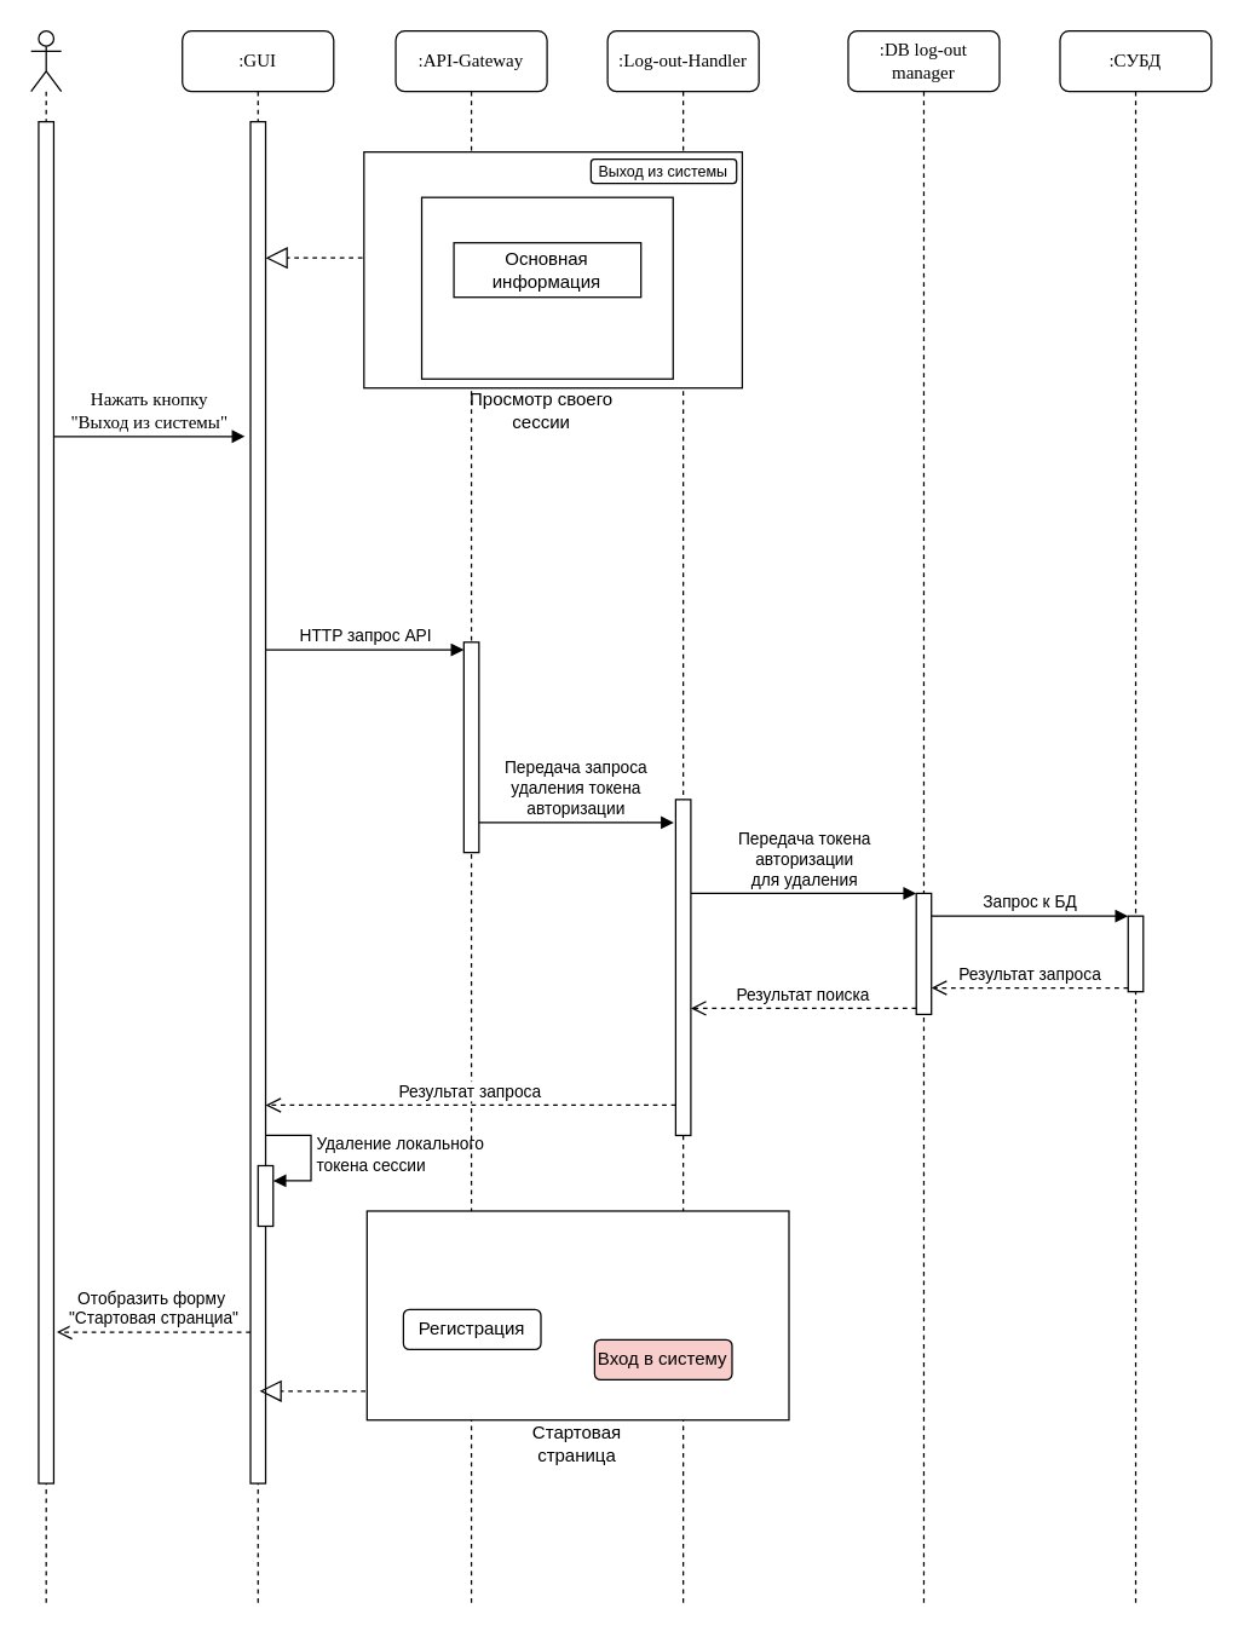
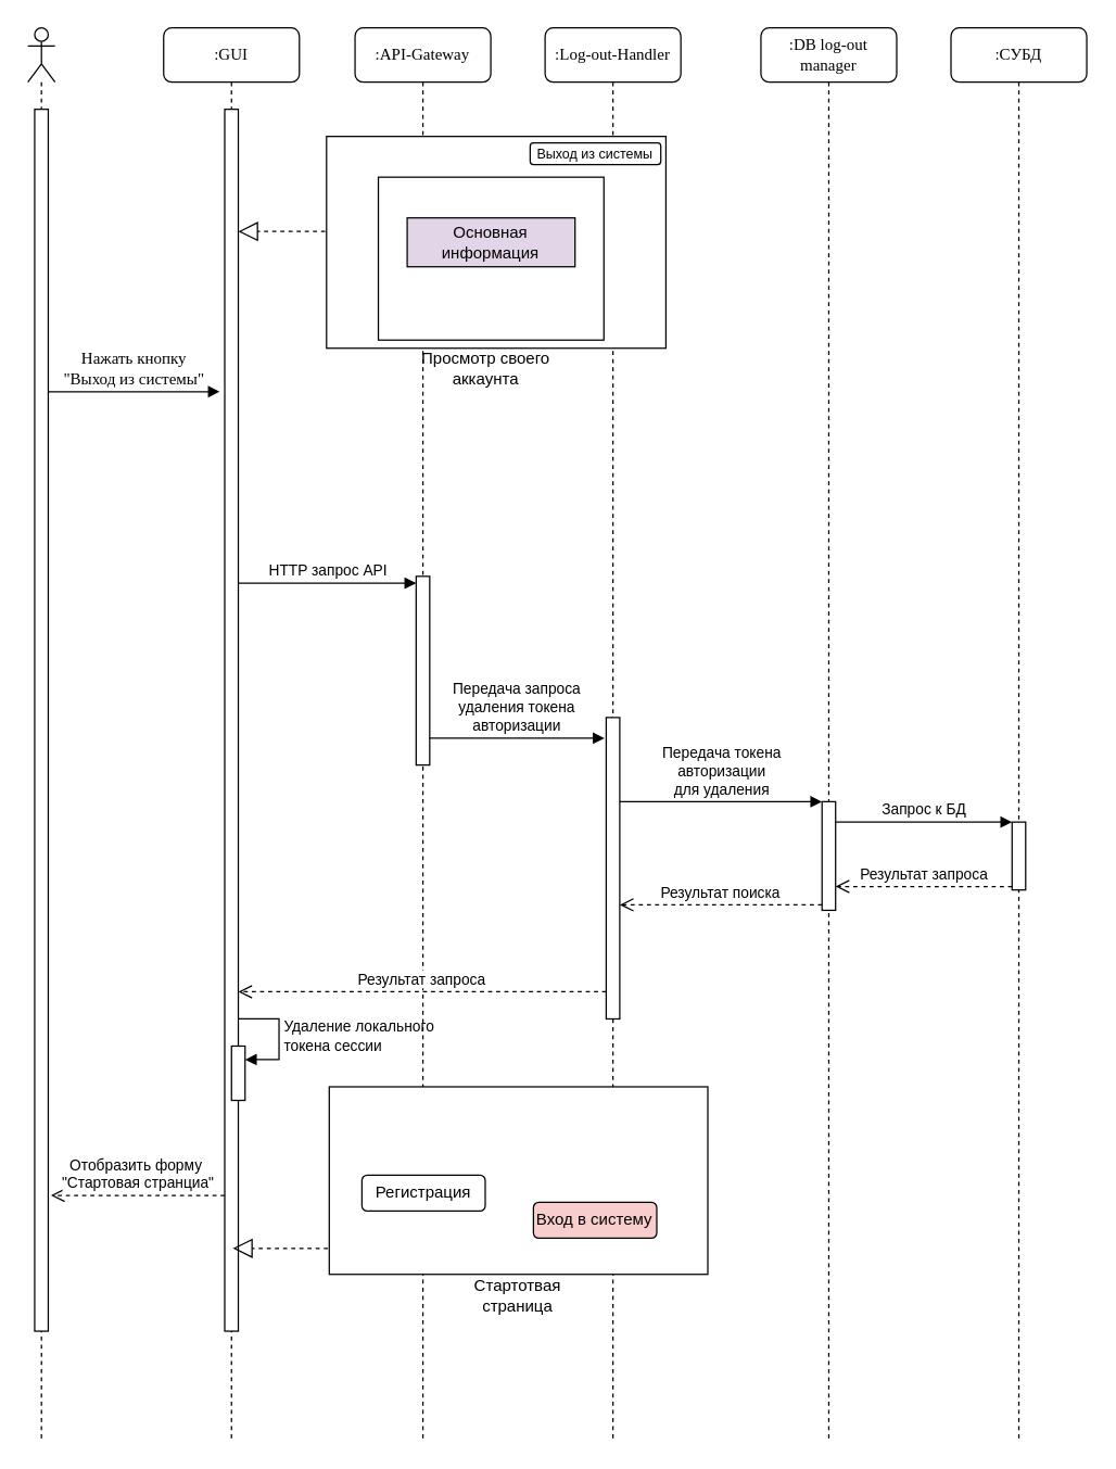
- <mxCell id="29" value="Основная информация" style="rounded=0;whiteSpace=wrap;html=1;" vertex="1" parent="23"><mxGeometry x="59.409" y="60" width="123.656" height="36" as="geometry" /></mxCell>
+ <mxCell id="29" value="Основная информация" style="rounded=0;whiteSpace=wrap;html=1;fillColor=#e1d5e7;" vertex="1" parent="23"><mxGeometry x="59.409" y="60" width="123.656" height="36" as="geometry" /></mxCell>
- <mxCell id="24" value="Просмотр своего сессии" style="text;html=1;strokeColor=none;fillColor=none;align=center;verticalAlign=middle;whiteSpace=wrap;rounded=0;" vertex="1" parent="23"><mxGeometry x="69.355" y="162" width="96.774" height="18" as="geometry" /></mxCell>
+ <mxCell id="24" value="Просмотр своего аккаунта" style="text;html=1;strokeColor=none;fillColor=none;align=center;verticalAlign=middle;whiteSpace=wrap;rounded=0;" vertex="1" parent="23"><mxGeometry x="69.355" y="162" width="96.774" height="18" as="geometry" /></mxCell>
- <mxCell id="35" value="Стартовая страница" style="text;html=1;strokeColor=none;fillColor=none;align=center;verticalAlign=middle;whiteSpace=wrap;rounded=0;" vertex="1" parent="33"><mxGeometry x="85.279" y="145.828" width="108.299" height="15.938" as="geometry" /></mxCell>
+ <mxCell id="35" value="Стартотвая страница" style="text;html=1;strokeColor=none;fillColor=none;align=center;verticalAlign=middle;whiteSpace=wrap;rounded=0;" vertex="1" parent="33"><mxGeometry x="85.279" y="145.828" width="108.299" height="15.938" as="geometry" /></mxCell>
